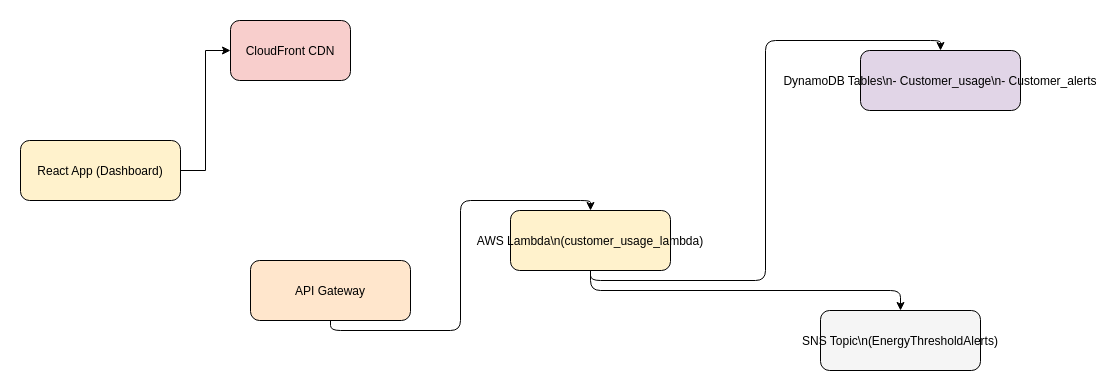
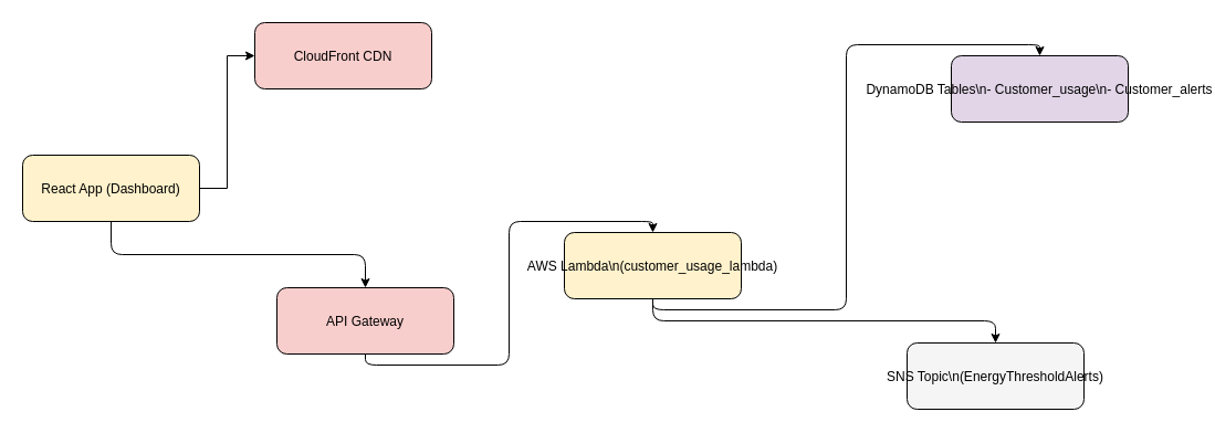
- <mxCell id="3" value="CloudFront CDN" style="rounded=1;fillColor=#f8cecc;fontSize=12;" parent="1" vertex="1"><mxGeometry x="230" y="20" width="120" height="60" as="geometry" /></mxCell>
+ <mxCell id="3" value="CloudFront CDN" style="rounded=1;fillColor=#f8cecc;fontSize=12;" parent="1" vertex="1"><mxGeometry x="230" y="20" width="160" height="60" as="geometry" /></mxCell>
+ <mxCell id="9" style="edgeStyle=orthogonalEdgeStyle;exitX=0.5;exitY=1;entryX=0.5;entryY=0;" parent="1" source="2" target="4" edge="1"><mxGeometry relative="1" as="geometry" /></mxCell>
- <mxCell id="4" value="API Gateway" style="rounded=1;fillColor=#ffe6cc;fontSize=12;" parent="1" vertex="1"><mxGeometry x="250" y="260" width="160" height="60" as="geometry" /></mxCell>
+ <mxCell id="4" value="API Gateway" style="rounded=1;fillColor=#f8cecc;fontSize=12;" parent="1" vertex="1"><mxGeometry x="250" y="260" width="160" height="60" as="geometry" /></mxCell>
